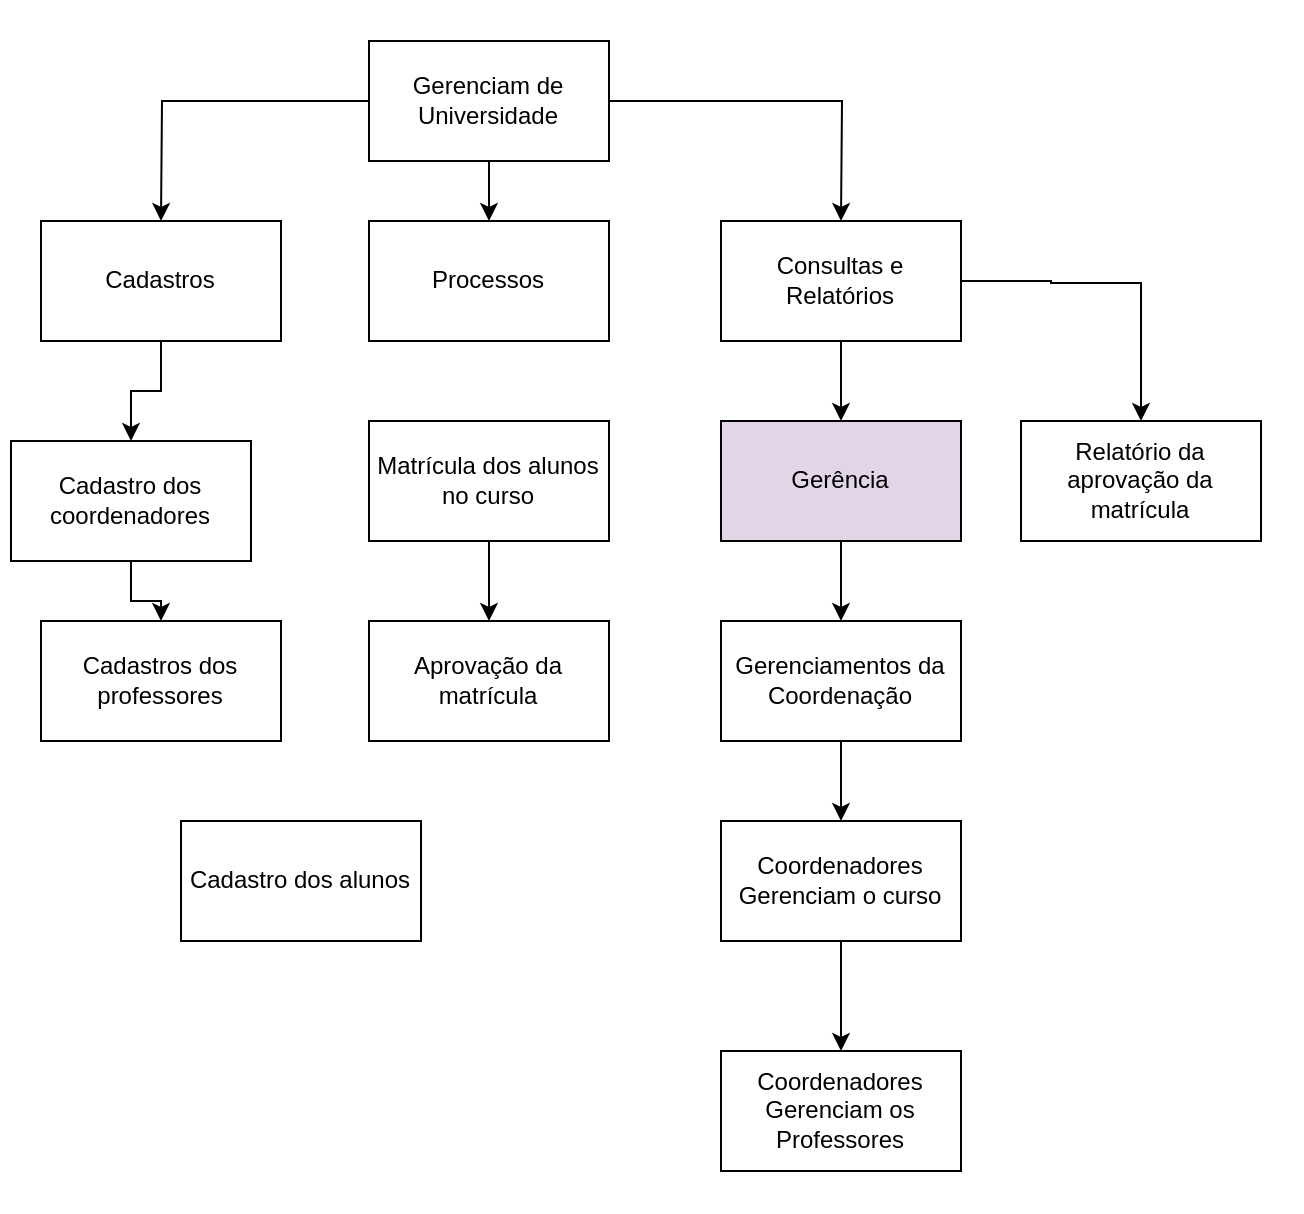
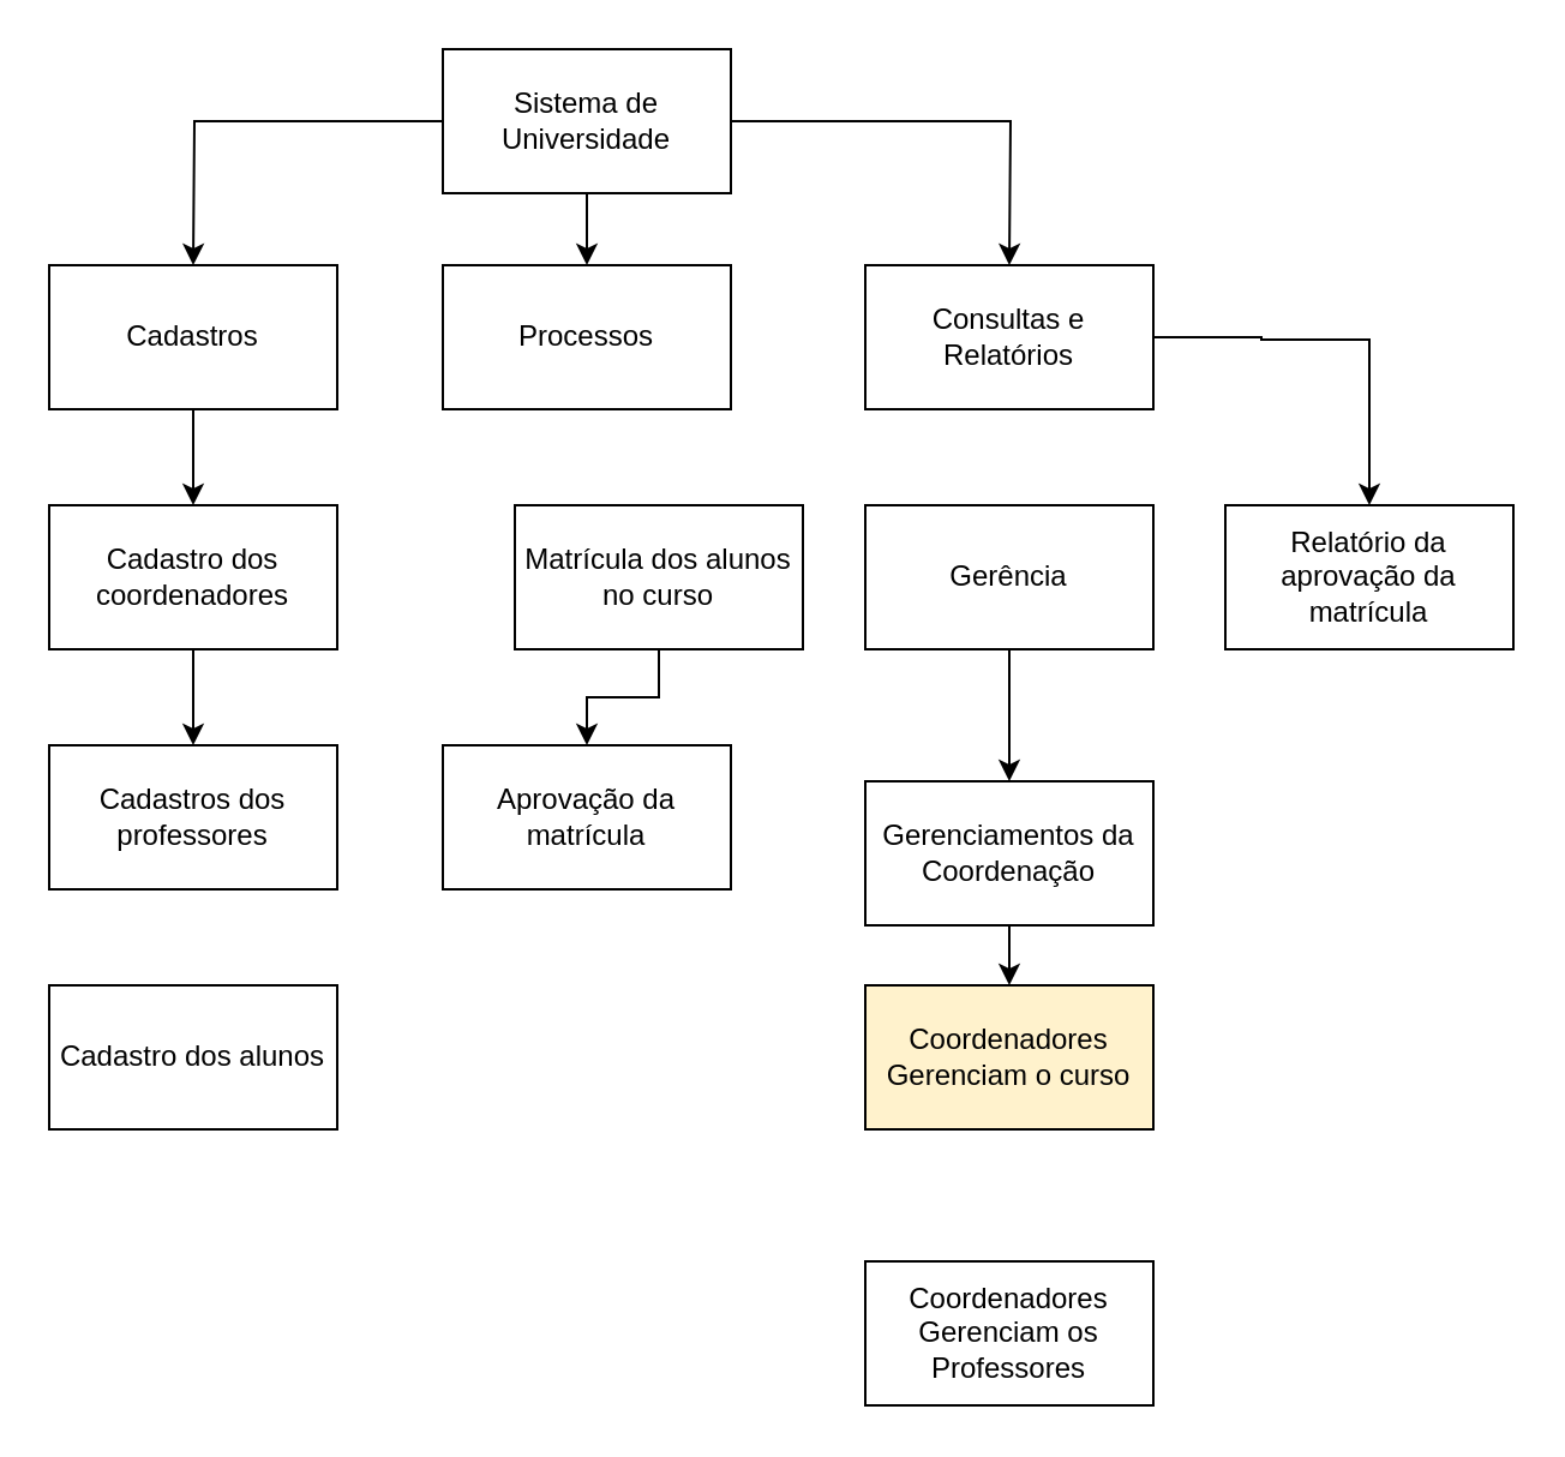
- <mxCell id="5" value="Gerenciam de Universidade" style="rounded=0;whiteSpace=wrap;html=1;" vertex="1" parent="1"><mxGeometry x="184" y="20" width="120" height="60" as="geometry" /></mxCell>
+ <mxCell id="5" value="Sistema de Universidade" style="rounded=0;whiteSpace=wrap;html=1;" vertex="1" parent="1"><mxGeometry x="184" y="20" width="120" height="60" as="geometry" /></mxCell>
- <mxCell id="20" style="edgeStyle=orthogonalEdgeStyle;rounded=0;orthogonalLoop=1;jettySize=auto;html=1;entryX=0.5;entryY=0;entryDx=0;entryDy=0;" edge="1" parent="1" source="22" target="18"><mxGeometry relative="1" as="geometry" /></mxCell>
- <mxCell id="24" value="Matrícula dos alunos no curso" style="rounded=0;whiteSpace=wrap;html=1;" vertex="1" parent="1"><mxGeometry x="184" y="210" width="120" height="60" as="geometry" /></mxCell>
+ <mxCell id="24" value="Matrícula dos alunos no curso" style="rounded=0;whiteSpace=wrap;html=1;" vertex="1" parent="1"><mxGeometry x="214" y="210" width="120" height="60" as="geometry" /></mxCell>
- <mxCell id="18" value="Gerência" style="rounded=0;whiteSpace=wrap;html=1;fillColor=#e1d5e7;" vertex="1" parent="1"><mxGeometry x="360" y="210" width="120" height="60" as="geometry" /></mxCell>
+ <mxCell id="18" value="Gerência" style="rounded=0;whiteSpace=wrap;html=1;" vertex="1" parent="1"><mxGeometry x="360" y="210" width="120" height="60" as="geometry" /></mxCell>
- <mxCell id="12" value="Cadastro dos coordenadores" style="rounded=0;whiteSpace=wrap;html=1;" vertex="1" parent="1"><mxGeometry x="5" y="220" width="120" height="60" as="geometry" /></mxCell>
+ <mxCell id="12" value="Cadastro dos coordenadores" style="rounded=0;whiteSpace=wrap;html=1;" vertex="1" parent="1"><mxGeometry x="20" y="210" width="120" height="60" as="geometry" /></mxCell>
- <mxCell id="10" value="Gerenciamentos da Coordenação" style="rounded=0;whiteSpace=wrap;html=1;" vertex="1" parent="1"><mxGeometry x="360" y="310" width="120" height="60" as="geometry" /></mxCell>
+ <mxCell id="10" value="Gerenciamentos da Coordenação" style="rounded=0;whiteSpace=wrap;html=1;" vertex="1" parent="1"><mxGeometry x="360" y="325" width="120" height="60" as="geometry" /></mxCell>
- <mxCell id="19" value="Cadastro dos alunos" style="rounded=0;whiteSpace=wrap;html=1;" vertex="1" parent="1"><mxGeometry x="90" y="410" width="120" height="60" as="geometry" /></mxCell>
+ <mxCell id="19" value="Cadastro dos alunos" style="rounded=0;whiteSpace=wrap;html=1;" vertex="1" parent="1"><mxGeometry x="20" y="410" width="120" height="60" as="geometry" /></mxCell>
- <mxCell id="15" value="Coordenadores Gerenciam o curso" style="rounded=0;whiteSpace=wrap;html=1;" vertex="1" parent="1"><mxGeometry x="360" y="410" width="120" height="60" as="geometry" /></mxCell>
+ <mxCell id="15" value="Coordenadores Gerenciam o curso" style="rounded=0;whiteSpace=wrap;html=1;fillColor=#fff2cc;" vertex="1" parent="1"><mxGeometry x="360" y="410" width="120" height="60" as="geometry" /></mxCell>
- <mxCell id="14" style="edgeStyle=orthogonalEdgeStyle;rounded=0;orthogonalLoop=1;jettySize=auto;html=1;" edge="1" parent="1" source="15" target="16"><mxGeometry relative="1" as="geometry"><mxPoint x="420" y="500" as="targetPoint" /></mxGeometry></mxCell>
